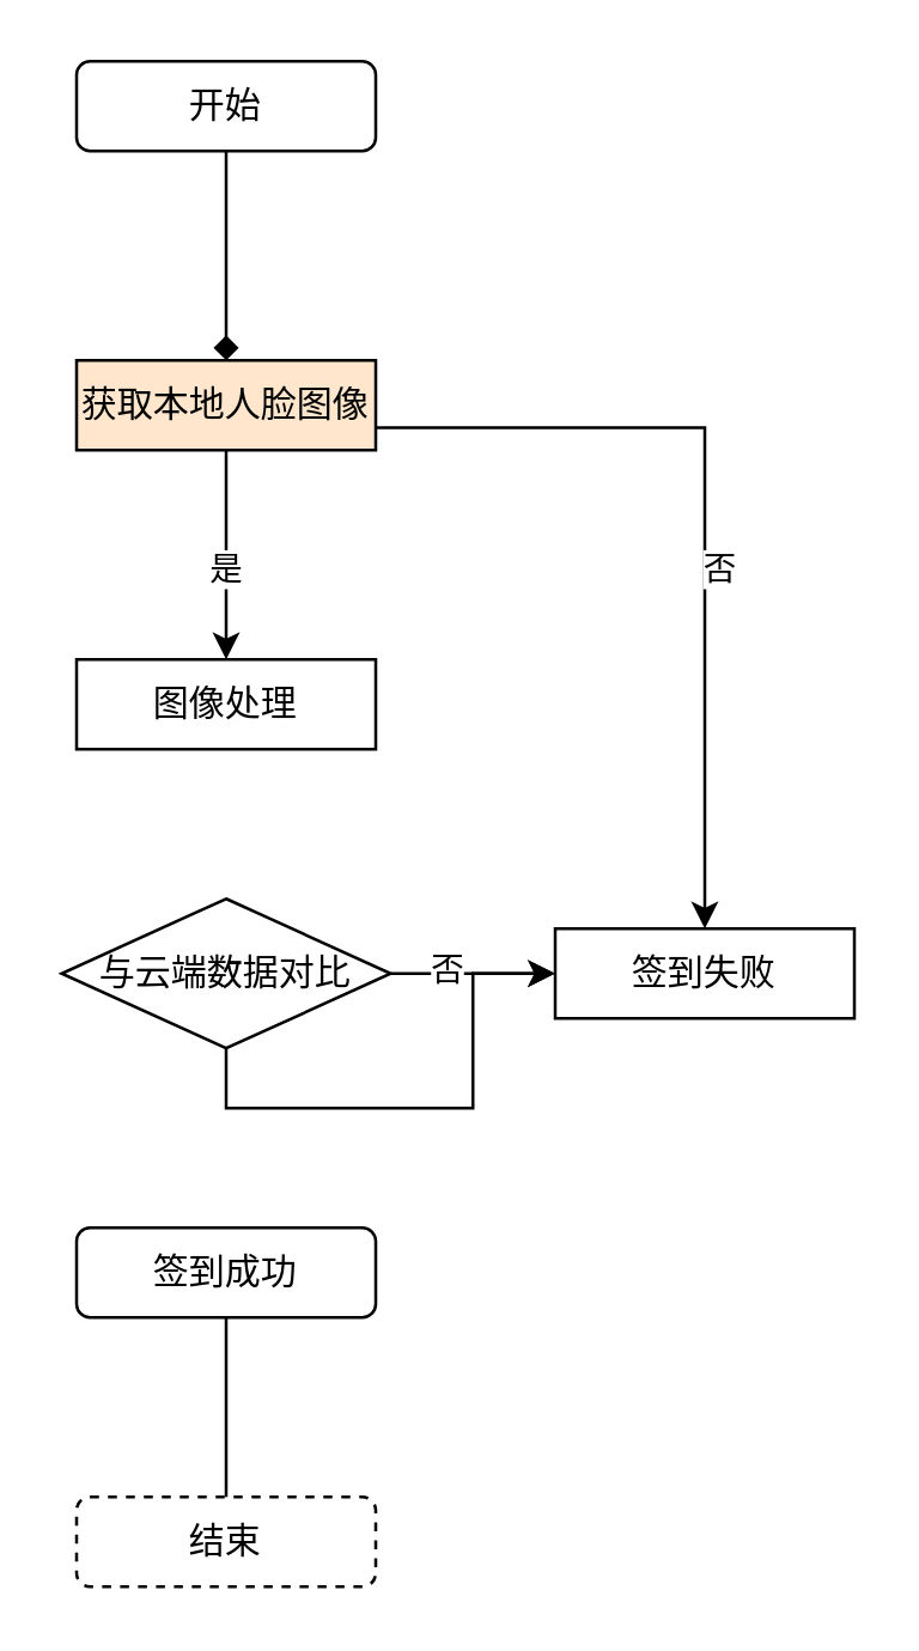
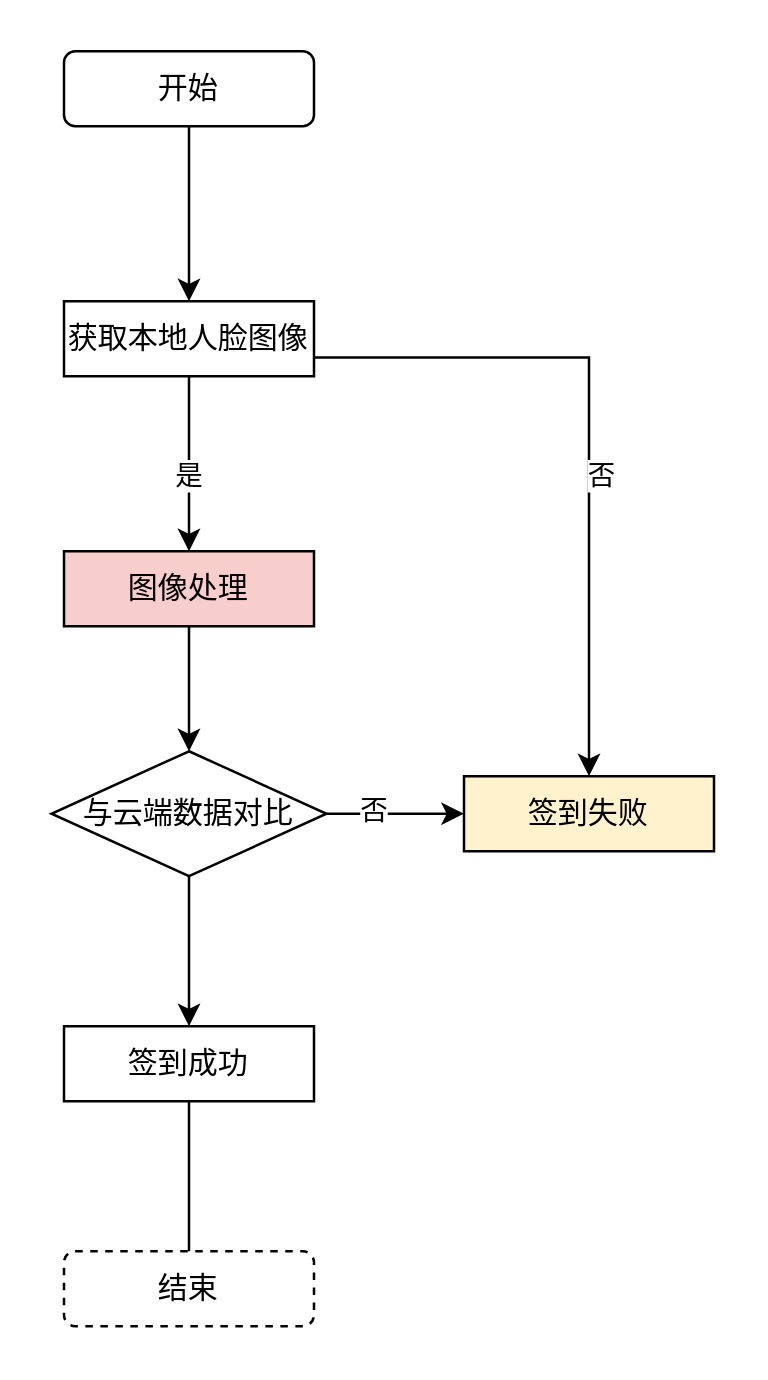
- <mxCell id="2" style="edgeStyle=orthogonalEdgeStyle;rounded=0;orthogonalLoop=1;jettySize=auto;html=1;exitX=0.5;exitY=1;exitDx=0;exitDy=0;endArrow=diamond;" edge="1" parent="1" source="3" target="8"><mxGeometry relative="1" as="geometry" /></mxCell>
+ <mxCell id="2" style="edgeStyle=orthogonalEdgeStyle;rounded=0;orthogonalLoop=1;jettySize=auto;html=1;exitX=0.5;exitY=1;exitDx=0;exitDy=0;" edge="1" parent="1" source="3" target="8"><mxGeometry relative="1" as="geometry" /></mxCell>
- <mxCell id="8" value="获取本地人脸图像" style="rounded=0;whiteSpace=wrap;html=1;fillColor=#ffe6cc;" vertex="1" parent="1"><mxGeometry x="25" y="120" width="100" height="30" as="geometry" /></mxCell>
+ <mxCell id="8" value="获取本地人脸图像" style="rounded=0;whiteSpace=wrap;html=1;" vertex="1" parent="1"><mxGeometry x="25" y="120" width="100" height="30" as="geometry" /></mxCell>
- <mxCell id="11" value="图像处理" style="rounded=0;whiteSpace=wrap;html=1;" vertex="1" parent="1"><mxGeometry x="25" y="220" width="100" height="30" as="geometry" /></mxCell>
+ <mxCell id="11" value="图像处理" style="rounded=0;whiteSpace=wrap;html=1;fillColor=#f8cecc;" vertex="1" parent="1"><mxGeometry x="25" y="220" width="100" height="30" as="geometry" /></mxCell>
+ <mxCell id="10" style="edgeStyle=orthogonalEdgeStyle;rounded=0;orthogonalLoop=1;jettySize=auto;html=1;exitX=0.5;exitY=1;exitDx=0;exitDy=0;entryX=0.5;entryY=0;entryDx=0;entryDy=0;" edge="1" parent="1" source="11" target="15"><mxGeometry relative="1" as="geometry"><mxPoint x="75" y="290" as="targetPoint" /></mxGeometry></mxCell>
- <mxCell id="18" value="签到失败" style="rounded=0;whiteSpace=wrap;html=1;" vertex="1" parent="1"><mxGeometry x="185" y="310" width="100" height="30" as="geometry" /></mxCell>
+ <mxCell id="18" value="签到失败" style="rounded=0;whiteSpace=wrap;html=1;fillColor=#fff2cc;" vertex="1" parent="1"><mxGeometry x="185" y="310" width="100" height="30" as="geometry" /></mxCell>
- <mxCell id="14" style="edgeStyle=orthogonalEdgeStyle;rounded=0;orthogonalLoop=1;jettySize=auto;html=1;exitX=0.5;exitY=1;exitDx=0;exitDy=0;" edge="1" parent="1" source="15" target="18"><mxGeometry relative="1" as="geometry" /></mxCell>
+ <mxCell id="14" style="edgeStyle=orthogonalEdgeStyle;rounded=0;orthogonalLoop=1;jettySize=auto;html=1;exitX=0.5;exitY=1;exitDx=0;exitDy=0;entryX=0.5;entryY=0;entryDx=0;entryDy=0;" edge="1" parent="1" source="15" target="17"><mxGeometry relative="1" as="geometry" /></mxCell>
- <mxCell id="17" value="签到成功" style="whiteSpace=wrap;html=1;rounded=1;" vertex="1" parent="1"><mxGeometry x="25" y="410" width="100" height="30" as="geometry" /></mxCell>
+ <mxCell id="17" value="签到成功" style="rounded=0;whiteSpace=wrap;html=1;" vertex="1" parent="1"><mxGeometry x="25" y="410" width="100" height="30" as="geometry" /></mxCell>
